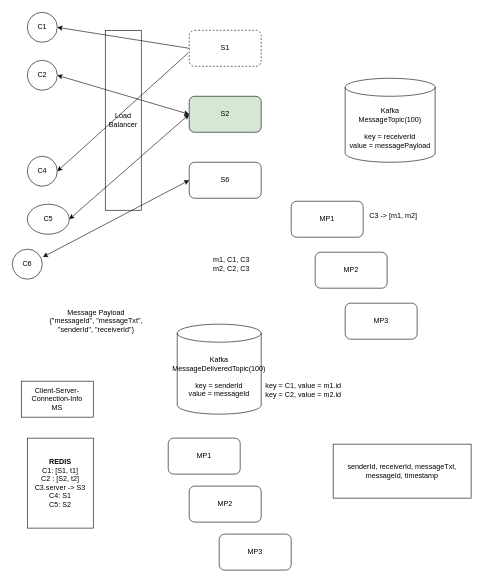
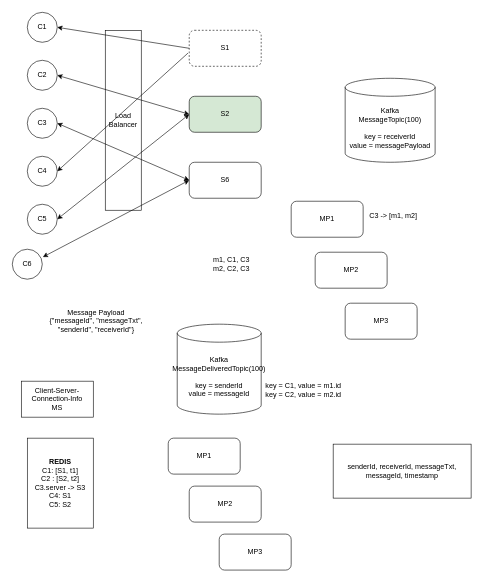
+ <mxCell id="4" value="C3" style="ellipse;whiteSpace=wrap;html=1;" parent="1" vertex="1"><mxGeometry x="45" y="180" width="50" height="50" as="geometry" /></mxCell>
+ <mxCell id="13" value="" style="endArrow=classic;startArrow=classic;html=1;exitX=1;exitY=0.5;exitDx=0;exitDy=0;entryX=0;entryY=0.5;entryDx=0;entryDy=0;" parent="1" source="4" target="10" edge="1"><mxGeometry width="50" height="50" relative="1" as="geometry"><mxPoint x="355" y="280" as="sourcePoint" /><mxPoint x="405" y="230" as="targetPoint" /></mxGeometry></mxCell>
- <mxCell id="2" value="C5" style="ellipse;whiteSpace=wrap;html=1;" parent="1" vertex="1"><mxGeometry x="45" y="340" width="70" height="50" as="geometry" /></mxCell>
+ <mxCell id="2" value="C5" style="ellipse;whiteSpace=wrap;html=1;" parent="1" vertex="1"><mxGeometry x="45" y="340" width="50" height="50" as="geometry" /></mxCell>
